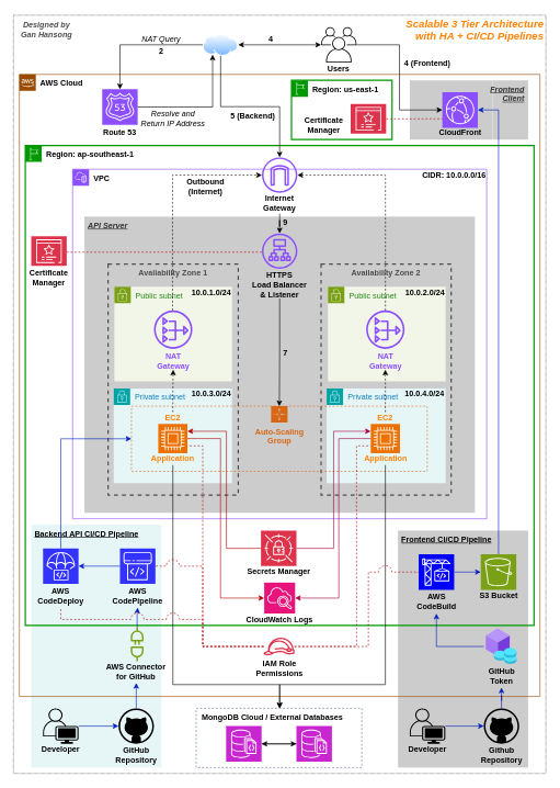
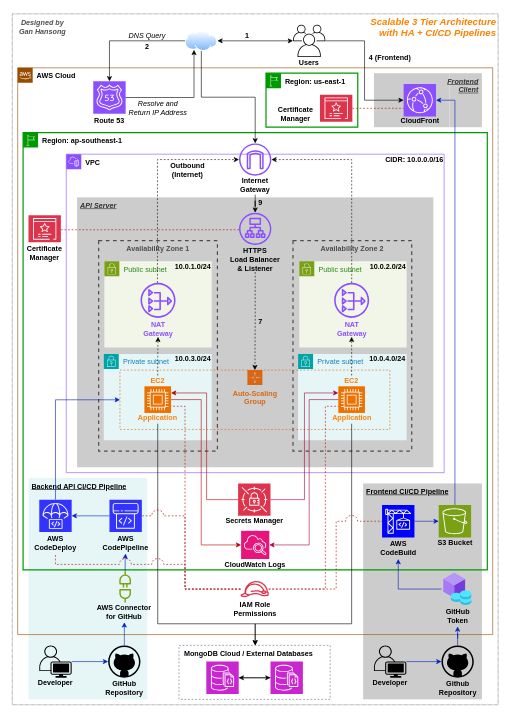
- <mxCell id="13" value="&lt;i&gt;NAT Query&lt;br&gt;&lt;/i&gt;" style="text;html=1;align=center;verticalAlign=middle;whiteSpace=wrap;rounded=0;container=0;" parent="1" vertex="1"><mxGeometry x="209" y="47.13" width="72" height="21" as="geometry" /></mxCell>
+ <mxCell id="13" value="&lt;i&gt;DNS Query&lt;br&gt;&lt;/i&gt;" style="text;html=1;align=center;verticalAlign=middle;whiteSpace=wrap;rounded=0;container=0;" parent="1" vertex="1"><mxGeometry x="209" y="47.13" width="72" height="21" as="geometry" /></mxCell>
- <mxCell id="16" value="&lt;b&gt;4&lt;/b&gt;" style="text;html=1;align=center;verticalAlign=middle;whiteSpace=wrap;rounded=0;container=0;" parent="1" vertex="1"><mxGeometry x="402.5" y="50.13" width="18" height="18" as="geometry" /></mxCell>
+ <mxCell id="16" value="&lt;b&gt;1&lt;/b&gt;" style="text;html=1;align=center;verticalAlign=middle;whiteSpace=wrap;rounded=0;container=0;" parent="1" vertex="1"><mxGeometry x="402.5" y="50.13" width="18" height="18" as="geometry" /></mxCell>
- <mxCell id="104" value="&lt;span&gt;5 (Backend)&lt;/span&gt;" style="text;html=1;align=center;verticalAlign=middle;whiteSpace=wrap;rounded=0;fontStyle=1;container=0;" parent="1" vertex="1"><mxGeometry x="344" y="166" width="81" height="18" as="geometry" /></mxCell>
- <mxCell id="33" style="edgeStyle=orthogonalEdgeStyle;rounded=0;orthogonalLoop=1;jettySize=auto;html=1;" edge="1" parent="1" source="34" target="51"><mxGeometry relative="1" as="geometry" /></mxCell>
+ <mxCell id="33" style="edgeStyle=orthogonalEdgeStyle;rounded=0;orthogonalLoop=1;jettySize=auto;html=1;dashed=1;" edge="1" parent="1" source="34" target="51"><mxGeometry relative="1" as="geometry" /></mxCell>
